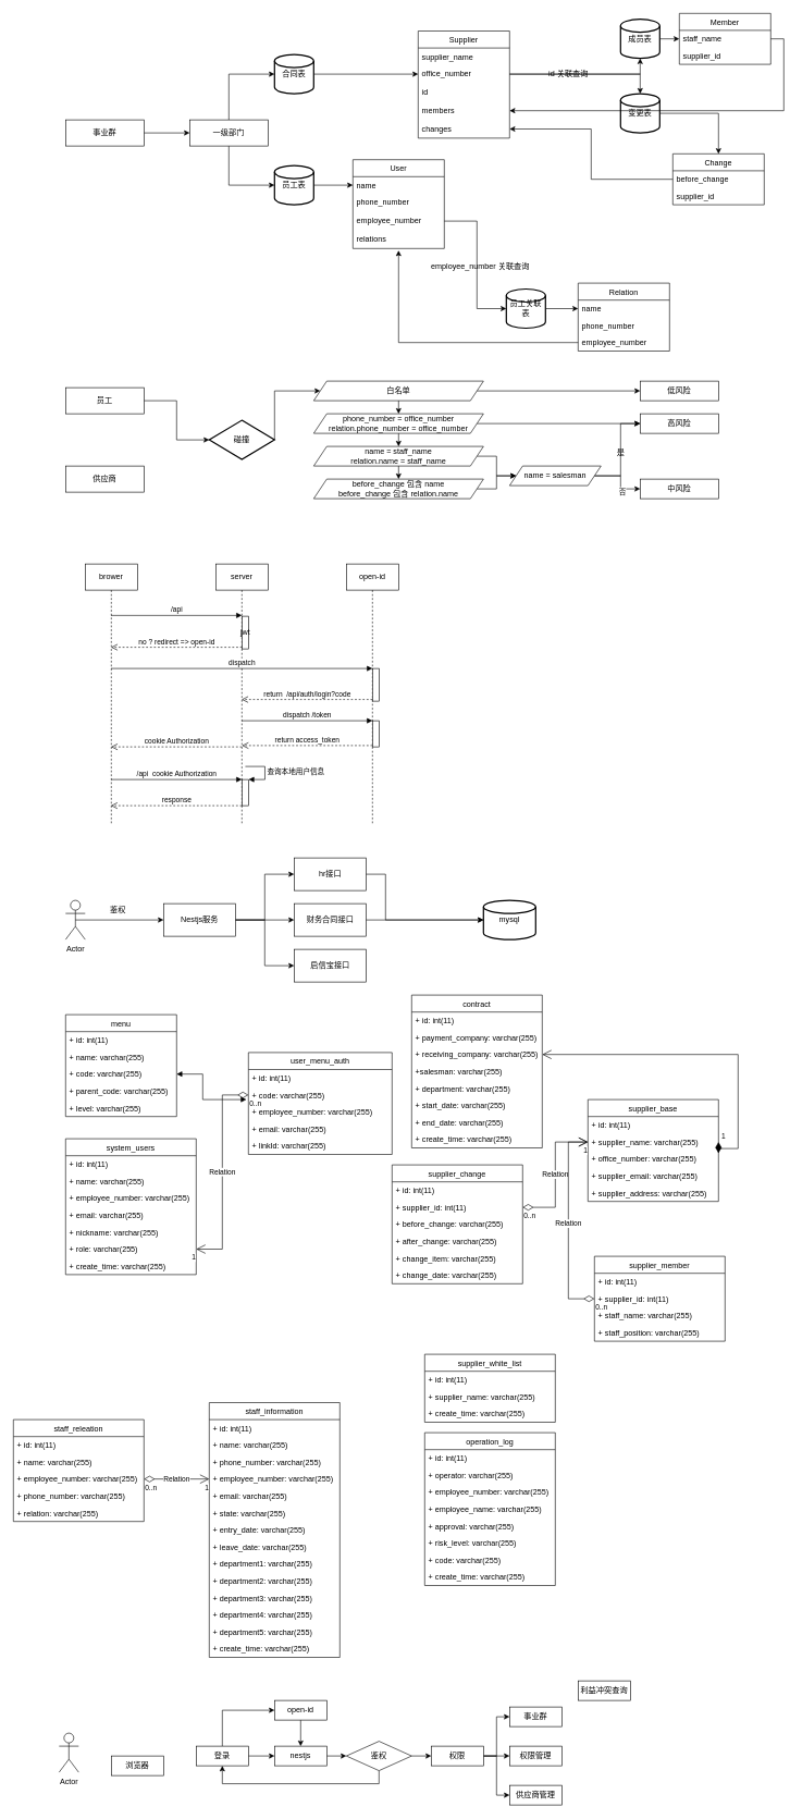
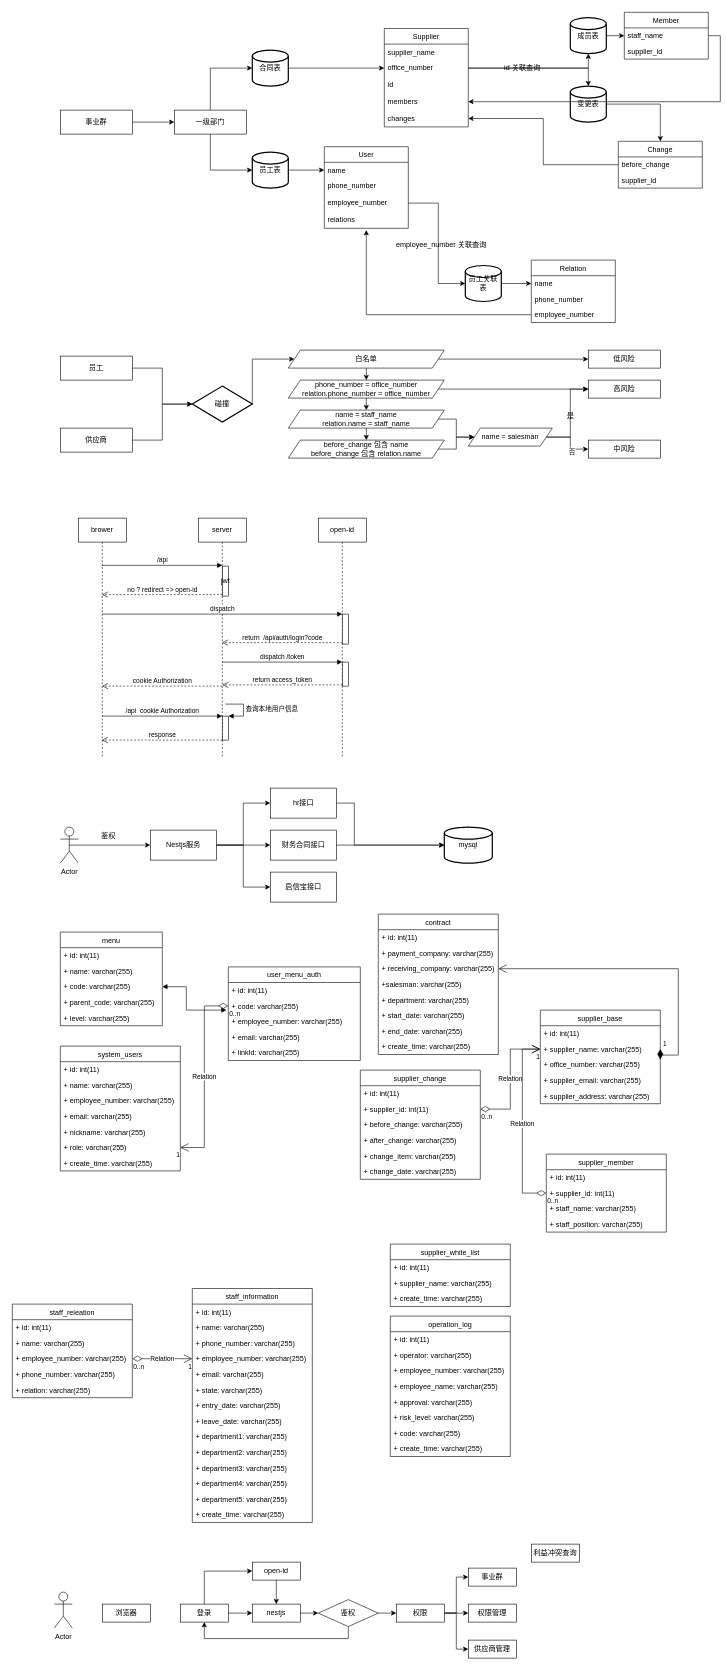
+ <mxCell id="48" style="edgeStyle=orthogonalEdgeStyle;rounded=0;orthogonalLoop=1;jettySize=auto;html=1;exitX=1;exitY=0.5;exitDx=0;exitDy=0;entryX=0;entryY=0.5;entryDx=0;entryDy=0;entryPerimeter=0;" parent="1" source="49" target="51" edge="1"><mxGeometry relative="1" as="geometry"><mxPoint x="320" y="663" as="targetPoint" /><Array as="points"><mxPoint x="270" y="733" /><mxPoint x="270" y="673" /></Array></mxGeometry></mxCell>
- <mxCell id="197" value="浏览器" style="rounded=0;whiteSpace=wrap;html=1;" vertex="1" parent="1"><mxGeometry x="170" y="2688" width="80" height="30" as="geometry" /></mxCell>
+ <mxCell id="197" value="浏览器" style="rounded=0;whiteSpace=wrap;html=1;" vertex="1" parent="1"><mxGeometry x="170" y="2673" width="80" height="30" as="geometry" /></mxCell>
